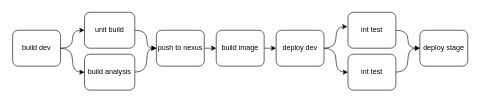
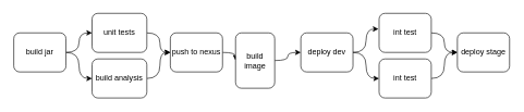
- <mxCell id="8" value="unit build" style="rounded=1;whiteSpace=wrap;html=1;" vertex="1" parent="1"><mxGeometry x="140" y="20" width="84" height="60" as="geometry" /></mxCell>
+ <mxCell id="8" value="unit tests" style="rounded=1;whiteSpace=wrap;html=1;" vertex="1" parent="1"><mxGeometry x="140" y="20" width="84" height="60" as="geometry" /></mxCell>
- <mxCell id="4" value="build dev" style="rounded=1;whiteSpace=wrap;html=1;" vertex="1" parent="1"><mxGeometry x="20" y="50" width="80" height="60" as="geometry" /></mxCell>
+ <mxCell id="4" value="build jar" style="rounded=1;whiteSpace=wrap;html=1;" vertex="1" parent="1"><mxGeometry x="20" y="50" width="80" height="60" as="geometry" /></mxCell>
- <mxCell id="12" value="build image" style="rounded=1;whiteSpace=wrap;html=1;" vertex="1" parent="1"><mxGeometry x="360" y="50" width="80" height="60" as="geometry" /></mxCell>
+ <mxCell id="12" value="build image" style="rounded=1;whiteSpace=wrap;html=1;" vertex="1" parent="1"><mxGeometry x="360" y="50" width="60" height="85" as="geometry" /></mxCell>
